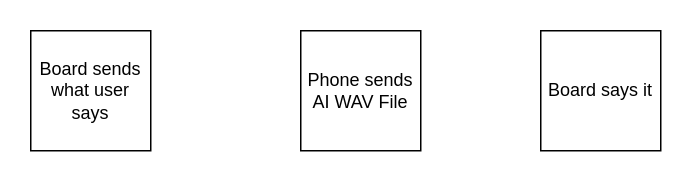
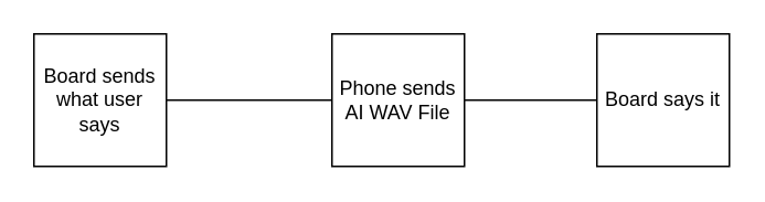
+ <mxCell id="5" value="" style="endArrow=none;html=1;exitX=1;exitY=0.5;exitDx=0;exitDy=0;entryX=0;entryY=0.5;entryDx=0;entryDy=0;" edge="1" parent="1" source="2" target="3"><mxGeometry width="50" height="50" relative="1" as="geometry"><mxPoint x="250" y="110" as="sourcePoint" /><mxPoint x="300" y="60" as="targetPoint" /></mxGeometry></mxCell>
+ <mxCell id="6" value="" style="endArrow=none;html=1;entryX=0;entryY=0.5;entryDx=0;entryDy=0;exitX=1;exitY=0.5;exitDx=0;exitDy=0;" edge="1" parent="1" source="3" target="4"><mxGeometry width="50" height="50" relative="1" as="geometry"><mxPoint x="250" y="90" as="sourcePoint" /><mxPoint x="300" y="40" as="targetPoint" /></mxGeometry></mxCell>
